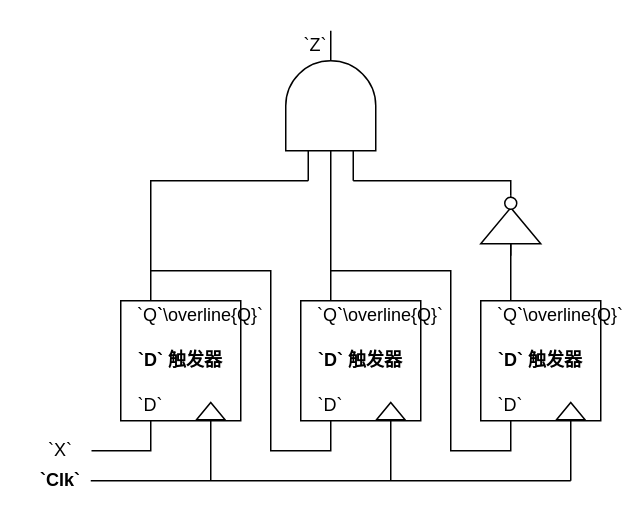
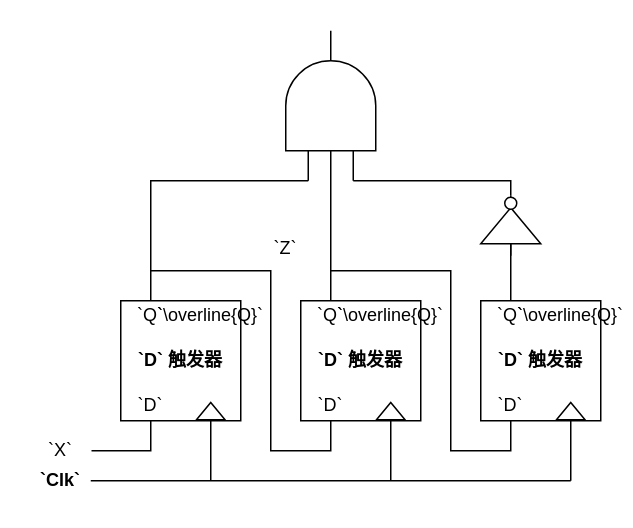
- <mxCell id="38" value="`Z`" style="text;html=1;strokeColor=none;fillColor=none;align=center;verticalAlign=middle;whiteSpace=wrap;rounded=0;" vertex="1" parent="1"><mxGeometry x="190" y="20" width="40" height="20" as="geometry" /></mxCell>
+ <mxCell id="38" value="`Z`" style="text;html=1;strokeColor=none;fillColor=none;align=center;verticalAlign=middle;whiteSpace=wrap;rounded=0;" vertex="1" parent="1"><mxGeometry x="170" y="155" width="40" height="20" as="geometry" /></mxCell>
